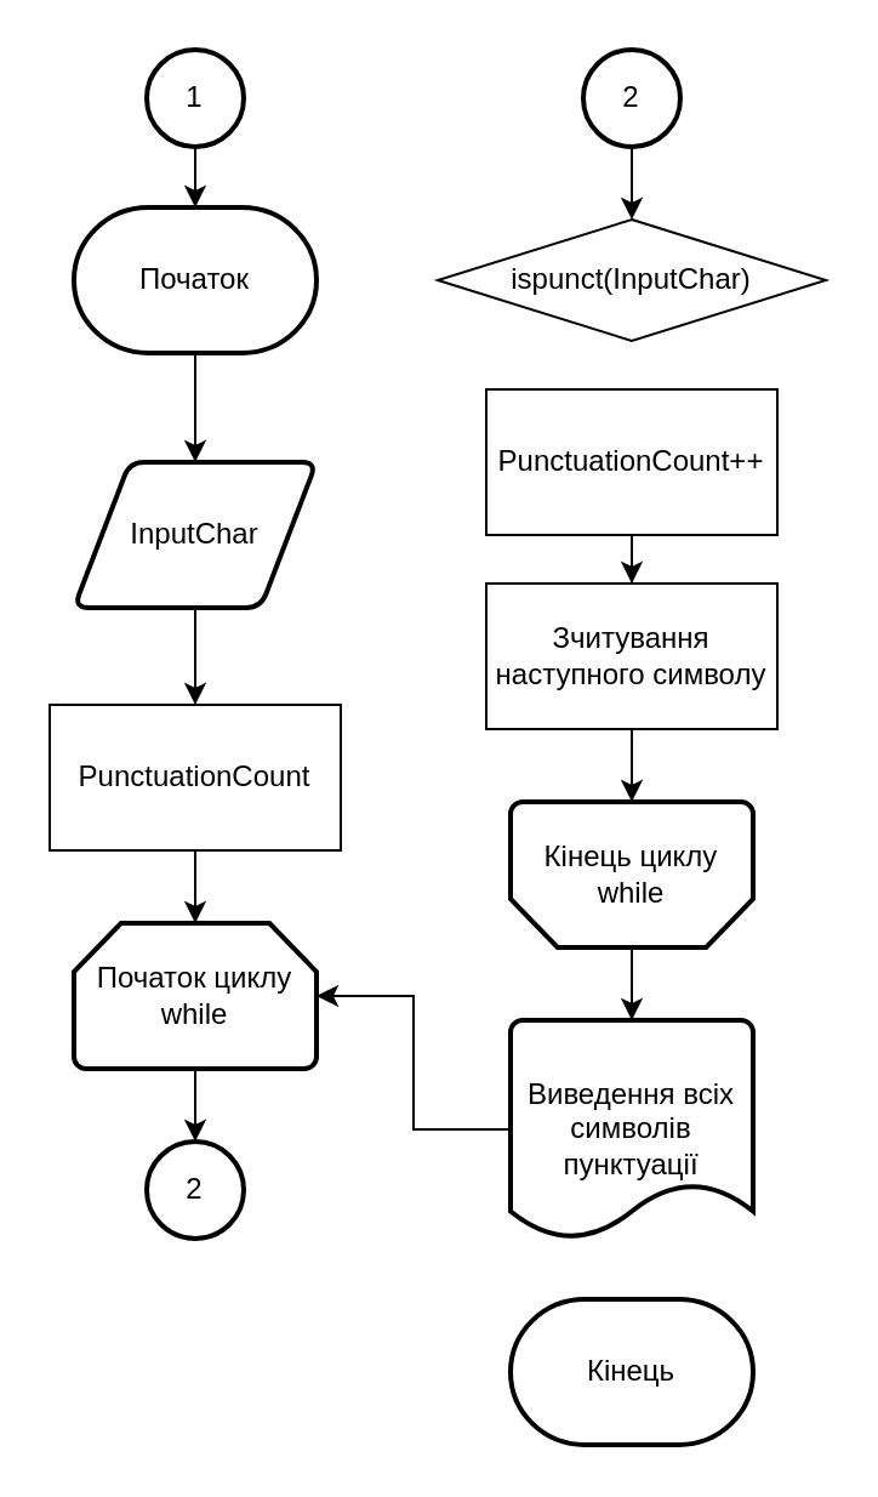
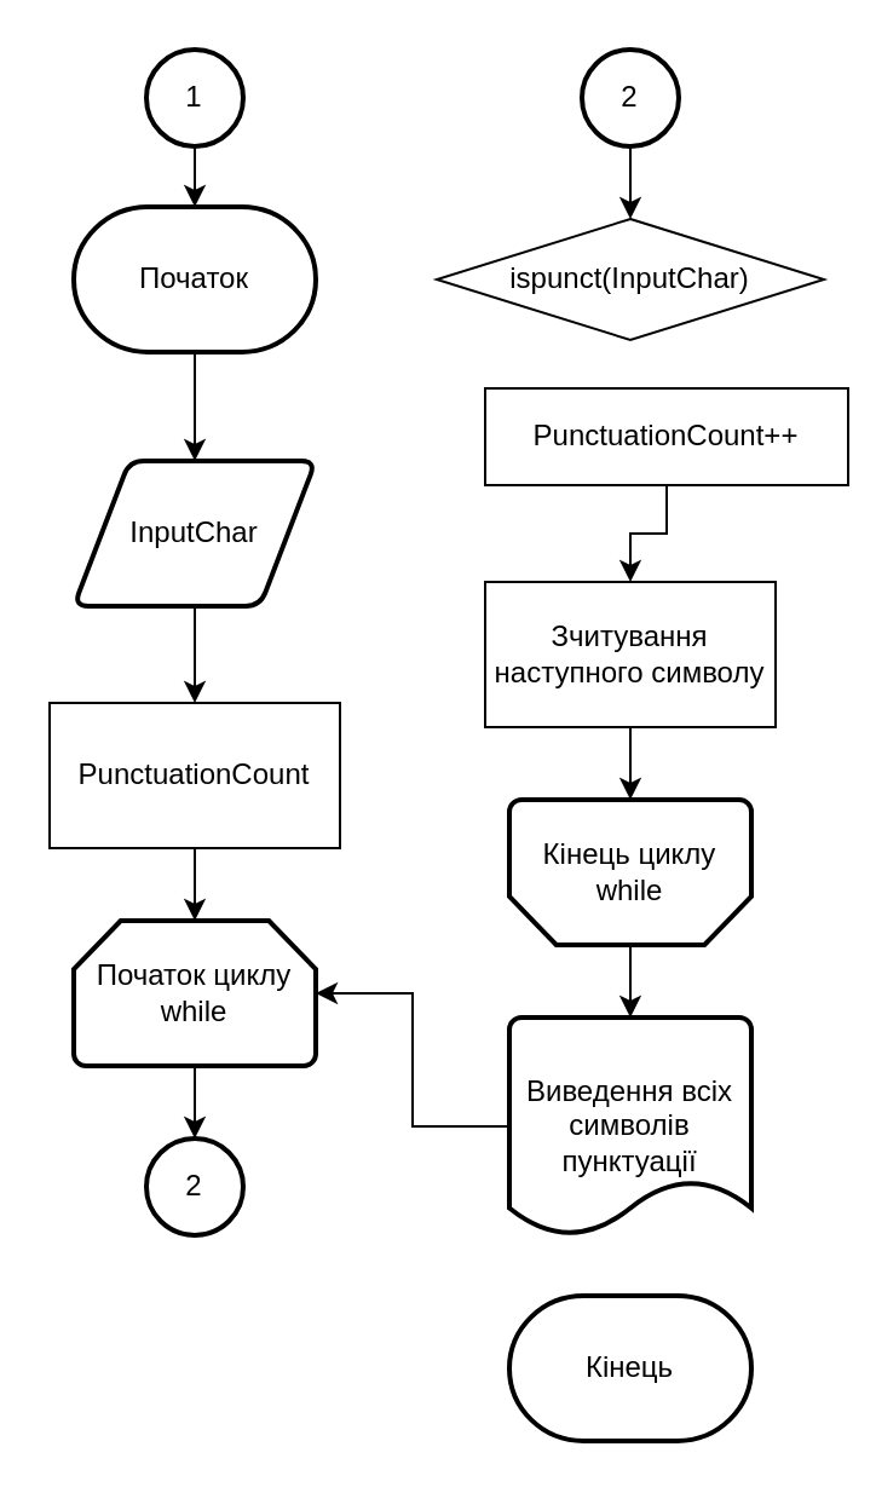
- <mxCell id="22" value="PunctuationCount++" style="rounded=0;whiteSpace=wrap;html=1;" vertex="1" parent="1"><mxGeometry x="200" y="160" width="120" height="60" as="geometry" /></mxCell>
+ <mxCell id="22" value="PunctuationCount++" style="rounded=0;whiteSpace=wrap;html=1;" vertex="1" parent="1"><mxGeometry x="200" y="160" width="150" height="40" as="geometry" /></mxCell>
